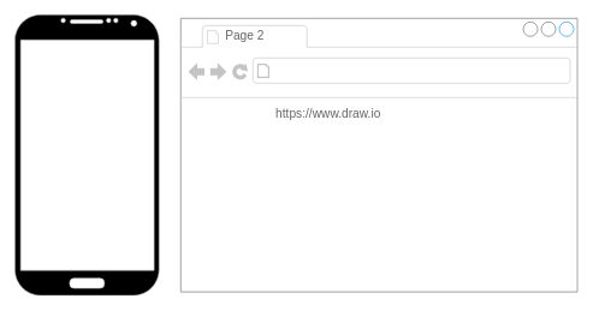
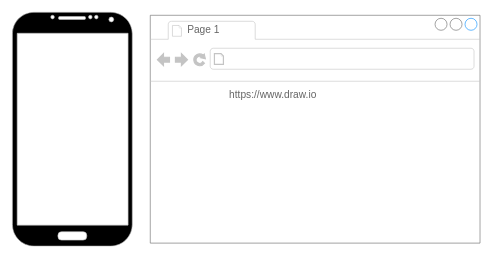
- <mxCell id="4" value="Page 2" style="strokeWidth=1;shadow=0;dashed=0;align=center;html=1;shape=mxgraph.mockup.containers.anchor;fontSize=17;fontColor=#666666;align=left;whiteSpace=wrap;" vertex="1" parent="3"><mxGeometry x="60" y="12" width="110" height="26" as="geometry" /></mxCell>
+ <mxCell id="4" value="Page 1" style="strokeWidth=1;shadow=0;dashed=0;align=center;html=1;shape=mxgraph.mockup.containers.anchor;fontSize=17;fontColor=#666666;align=left;whiteSpace=wrap;" vertex="1" parent="3"><mxGeometry x="60" y="12" width="110" height="26" as="geometry" /></mxCell>
